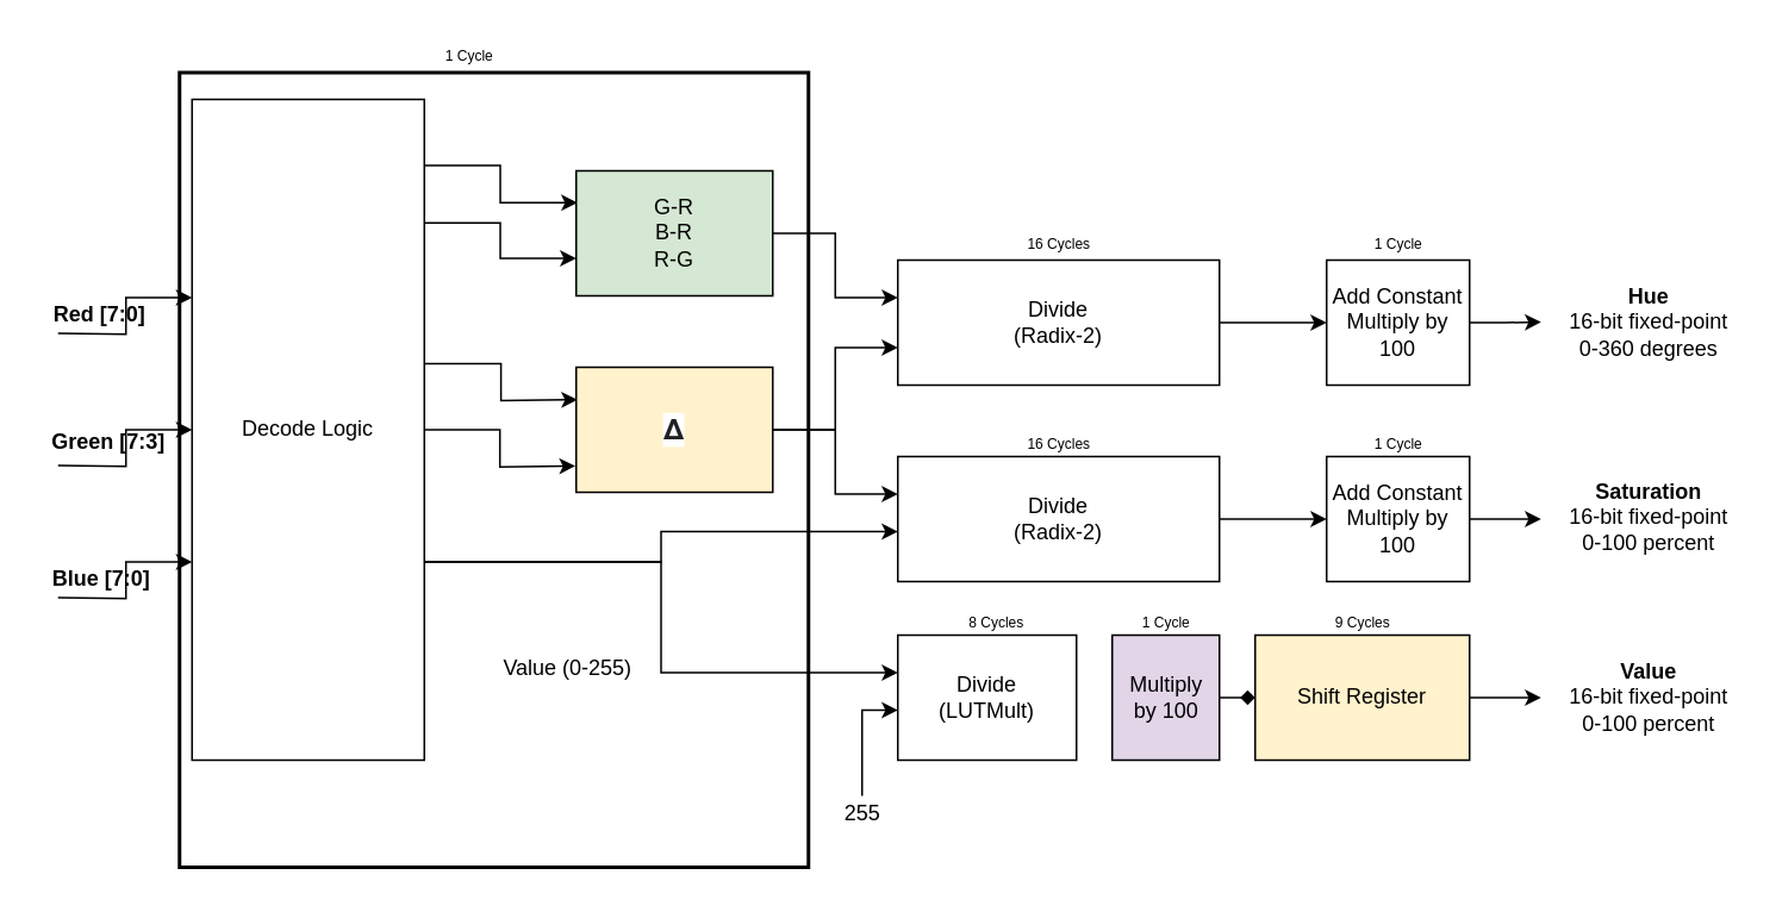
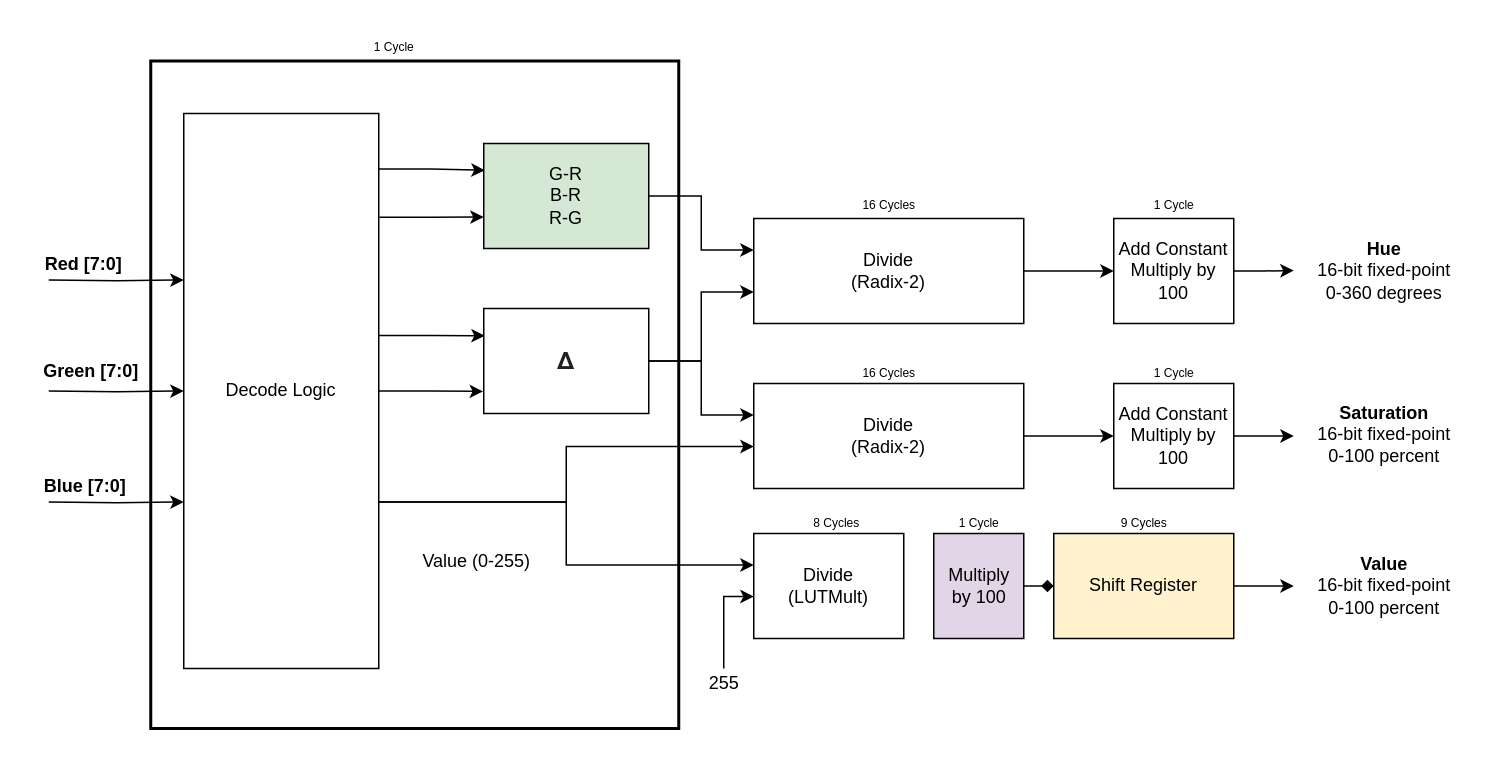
- <mxCell id="10" value="Decode Logic" style="rounded=0;whiteSpace=wrap;html=1;points=[[0,0],[0,0.1],[0,0.2],[0,0.3],[0,0.4],[0,0.5],[0,0.6],[0,0.7],[0,0.8],[0,0.9],[0,1],[0.1,0],[0.2,0],[0.3,0],[0.4,0],[0.5,0],[0.6,0],[0.7,0],[0.8,0],[0.9,0],[1,0],[1,0.1],[1,0.2],[1,0.3],[1,0.4],[1,0.5],[1,0.6],[1,0.7],[1,0.8],[1,0.9],[0.1,1],[0.2,1],[0.3,1],[0.4,1],[0.5,1],[0.6,1],[0.7,1],[0.8,1],[0.9,1],[1,1]]" vertex="1" parent="1"><mxGeometry x="107" y="55" width="130" height="370" as="geometry" /></mxCell>
+ <mxCell id="10" value="Decode Logic" style="rounded=0;whiteSpace=wrap;html=1;points=[[0,0],[0,0.1],[0,0.2],[0,0.3],[0,0.4],[0,0.5],[0,0.6],[0,0.7],[0,0.8],[0,0.9],[0,1],[0.1,0],[0.2,0],[0.3,0],[0.4,0],[0.5,0],[0.6,0],[0.7,0],[0.8,0],[0.9,0],[1,0],[1,0.1],[1,0.2],[1,0.3],[1,0.4],[1,0.5],[1,0.6],[1,0.7],[1,0.8],[1,0.9],[0.1,1],[0.2,1],[0.3,1],[0.4,1],[0.5,1],[0.6,1],[0.7,1],[0.8,1],[0.9,1],[1,1]]" vertex="1" parent="1"><mxGeometry x="122" y="75" width="130" height="370" as="geometry" /></mxCell>
- <mxCell id="16" value="&lt;b style=&quot;color: rgb(32 , 33 , 36) ; font-family: &amp;#34;roboto&amp;#34; , &amp;#34;arial&amp;#34; , sans-serif ; font-size: 16px ; text-align: left ; background-color: rgb(255 , 255 , 255)&quot;&gt;Δ&lt;/b&gt;" style="rounded=0;whiteSpace=wrap;html=1;points=[[0,0],[0,0.1],[0,0.2],[0,0.3],[0,0.4],[0,0.5],[0,0.6],[0,0.7],[0,0.8],[0,0.9],[0,1],[0.1,0],[0.2,0],[0.3,0],[0.4,0],[0.5,0],[0.6,0],[0.7,0],[0.8,0],[0.9,0],[1,0],[1,0.1],[1,0.2],[1,0.3],[1,0.4],[1,0.5],[1,0.6],[1,0.7],[1,0.8],[1,0.9],[0.1,1],[0.2,1],[0.3,1],[0.4,1],[0.5,1],[0.6,1],[0.7,1],[0.8,1],[0.9,1],[1,1]];fillColor=#fff2cc;" vertex="1" parent="1"><mxGeometry x="322" y="205" width="110" height="70" as="geometry" /></mxCell>
+ <mxCell id="16" value="&lt;b style=&quot;color: rgb(32 , 33 , 36) ; font-family: &amp;#34;roboto&amp;#34; , &amp;#34;arial&amp;#34; , sans-serif ; font-size: 16px ; text-align: left ; background-color: rgb(255 , 255 , 255)&quot;&gt;Δ&lt;/b&gt;" style="rounded=0;whiteSpace=wrap;html=1;points=[[0,0],[0,0.1],[0,0.2],[0,0.3],[0,0.4],[0,0.5],[0,0.6],[0,0.7],[0,0.8],[0,0.9],[0,1],[0.1,0],[0.2,0],[0.3,0],[0.4,0],[0.5,0],[0.6,0],[0.7,0],[0.8,0],[0.9,0],[1,0],[1,0.1],[1,0.2],[1,0.3],[1,0.4],[1,0.5],[1,0.6],[1,0.7],[1,0.8],[1,0.9],[0.1,1],[0.2,1],[0.3,1],[0.4,1],[0.5,1],[0.6,1],[0.7,1],[0.8,1],[0.9,1],[1,1]]" vertex="1" parent="1"><mxGeometry x="322" y="205" width="110" height="70" as="geometry" /></mxCell>
- <mxCell id="24" value="Green [7:3]" style="text;html=1;align=center;verticalAlign=middle;resizable=0;points=[];autosize=1;strokeColor=none;fillColor=none;fontStyle=1" vertex="1" parent="1"><mxGeometry x="20" y="237" width="80" height="20" as="geometry" /></mxCell>
+ <mxCell id="24" value="Green [7:0]" style="text;html=1;align=center;verticalAlign=middle;resizable=0;points=[];autosize=1;strokeColor=none;fillColor=none;fontStyle=1" vertex="1" parent="1"><mxGeometry x="20" y="237" width="80" height="20" as="geometry" /></mxCell>
